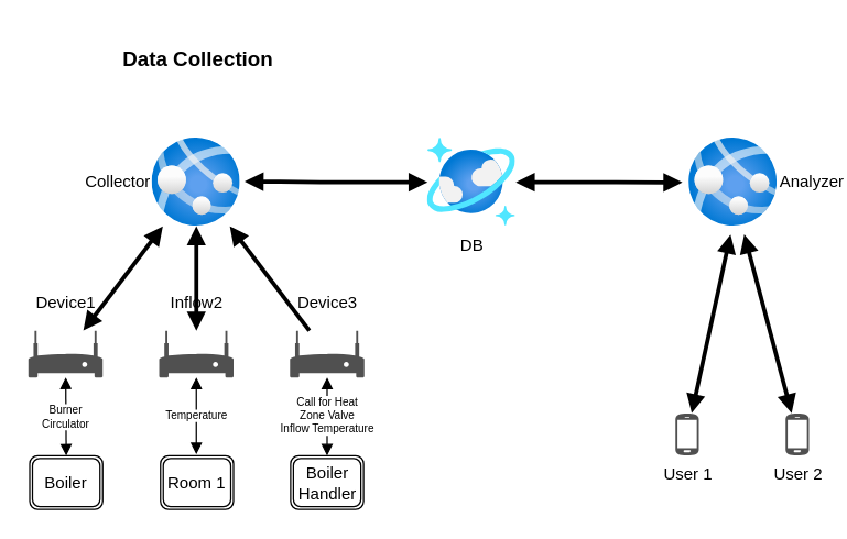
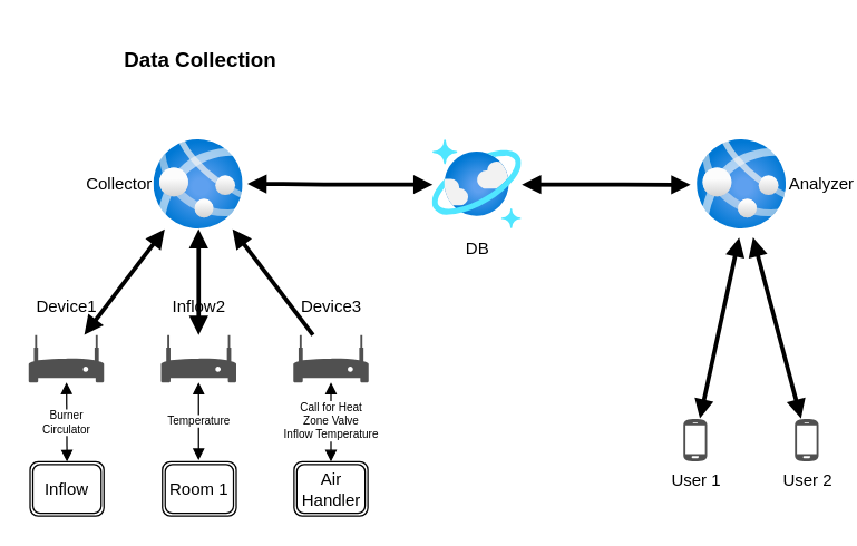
- <mxCell id="16" value="Boiler" style="shape=ext;double=1;rounded=1;whiteSpace=wrap;html=1;" parent="1" vertex="1"><mxGeometry x="21" y="331" width="53" height="39" as="geometry" /></mxCell>
+ <mxCell id="16" value="Inflow" style="shape=ext;double=1;rounded=1;whiteSpace=wrap;html=1;" parent="1" vertex="1"><mxGeometry x="21" y="331" width="53" height="39" as="geometry" /></mxCell>
- <mxCell id="19" value="Boiler Handler" style="shape=ext;double=1;rounded=1;whiteSpace=wrap;html=1;" parent="1" vertex="1"><mxGeometry x="210.5" y="331" width="53" height="39" as="geometry" /></mxCell>
+ <mxCell id="19" value="Air Handler" style="shape=ext;double=1;rounded=1;whiteSpace=wrap;html=1;" parent="1" vertex="1"><mxGeometry x="210.5" y="331" width="53" height="39" as="geometry" /></mxCell>
